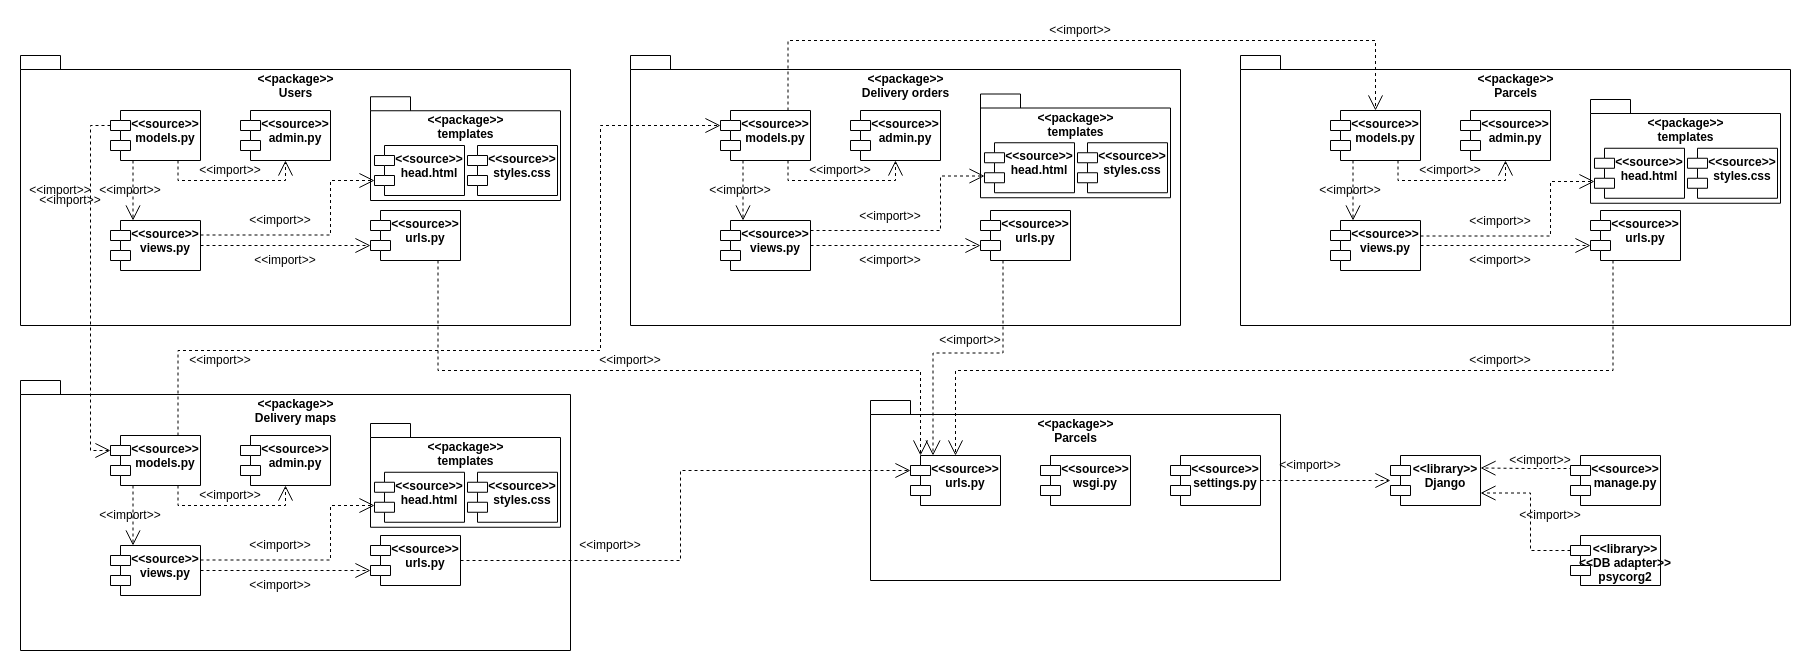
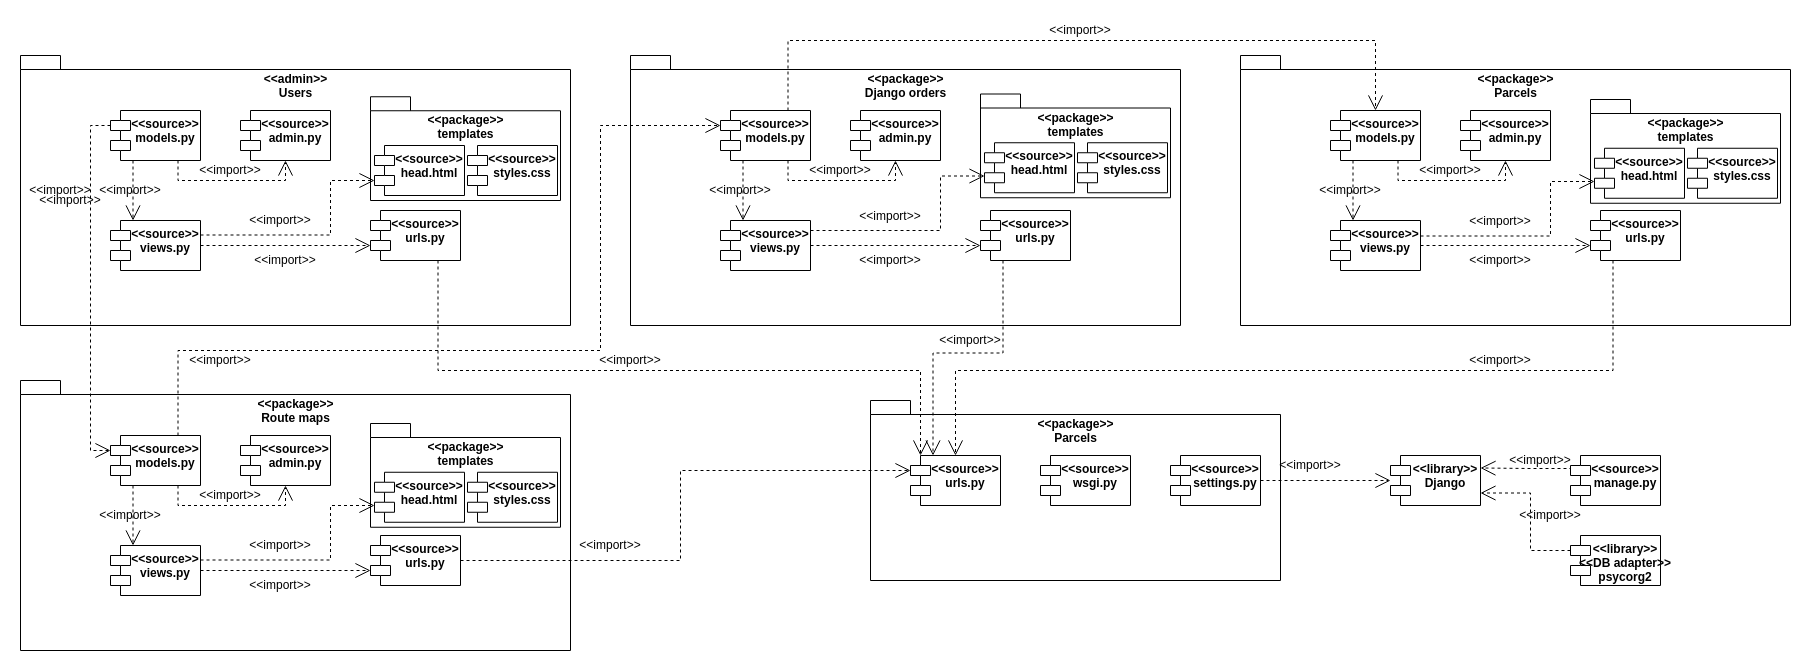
- <mxCell id="2" value="&lt;span style=&quot;background-color: rgb(255 , 255 , 255)&quot;&gt;&amp;lt;&amp;lt;package&amp;gt;&amp;gt;&lt;br&gt;Users&lt;br&gt;&lt;/span&gt;" style="shape=folder;fontStyle=1;spacingTop=10;tabWidth=40;tabHeight=14;tabPosition=left;html=1;fillColor=none;align=center;verticalAlign=top;" parent="1" vertex="1"><mxGeometry x="20" y="55" width="550" height="270" as="geometry" /></mxCell>
+ <mxCell id="2" value="&lt;span style=&quot;background-color: rgb(255 , 255 , 255)&quot;&gt;&amp;lt;&amp;lt;admin&amp;gt;&amp;gt;&lt;br&gt;Users&lt;br&gt;&lt;/span&gt;" style="shape=folder;fontStyle=1;spacingTop=10;tabWidth=40;tabHeight=14;tabPosition=left;html=1;fillColor=none;align=center;verticalAlign=top;" parent="1" vertex="1"><mxGeometry x="20" y="55" width="550" height="270" as="geometry" /></mxCell>
- <mxCell id="29" value="&lt;span style=&quot;background-color: rgb(255 , 255 , 255)&quot;&gt;&amp;lt;&amp;lt;package&amp;gt;&amp;gt;&lt;br&gt;Delivery orders&lt;br&gt;&lt;/span&gt;" style="shape=folder;fontStyle=1;spacingTop=10;tabWidth=40;tabHeight=14;tabPosition=left;html=1;fillColor=none;align=center;verticalAlign=top;" parent="1" vertex="1"><mxGeometry x="630" y="55" width="550" height="270" as="geometry" /></mxCell>
+ <mxCell id="29" value="&lt;span style=&quot;background-color: rgb(255 , 255 , 255)&quot;&gt;&amp;lt;&amp;lt;package&amp;gt;&amp;gt;&lt;br&gt;Django orders&lt;br&gt;&lt;/span&gt;" style="shape=folder;fontStyle=1;spacingTop=10;tabWidth=40;tabHeight=14;tabPosition=left;html=1;fillColor=none;align=center;verticalAlign=top;" parent="1" vertex="1"><mxGeometry x="630" y="55" width="550" height="270" as="geometry" /></mxCell>
- <mxCell id="15" value="&lt;span style=&quot;background-color: rgb(255 , 255 , 255)&quot;&gt;&amp;lt;&amp;lt;package&amp;gt;&amp;gt;&lt;br&gt;Delivery maps&lt;br&gt;&lt;/span&gt;" style="shape=folder;fontStyle=1;spacingTop=10;tabWidth=40;tabHeight=14;tabPosition=left;html=1;fillColor=none;align=center;verticalAlign=top;" parent="1" vertex="1"><mxGeometry x="20" y="380" width="550" height="270" as="geometry" /></mxCell>
+ <mxCell id="15" value="&lt;span style=&quot;background-color: rgb(255 , 255 , 255)&quot;&gt;&amp;lt;&amp;lt;package&amp;gt;&amp;gt;&lt;br&gt;Route maps&lt;br&gt;&lt;/span&gt;" style="shape=folder;fontStyle=1;spacingTop=10;tabWidth=40;tabHeight=14;tabPosition=left;html=1;fillColor=none;align=center;verticalAlign=top;" parent="1" vertex="1"><mxGeometry x="20" y="380" width="550" height="270" as="geometry" /></mxCell>
